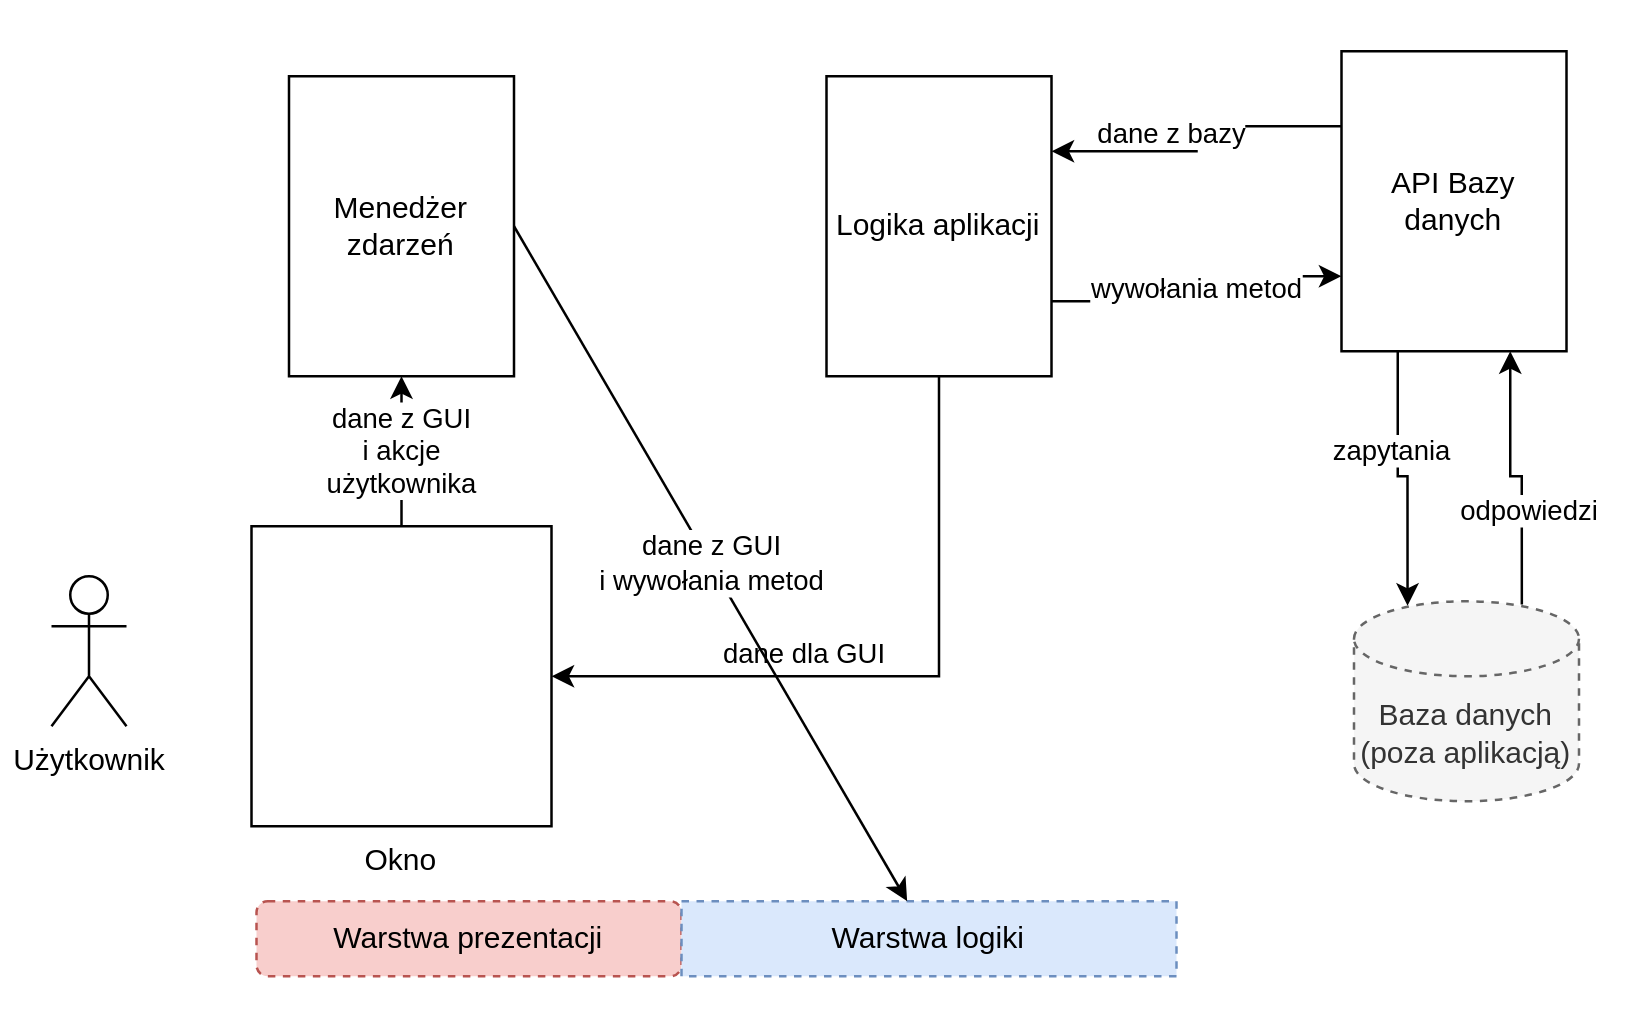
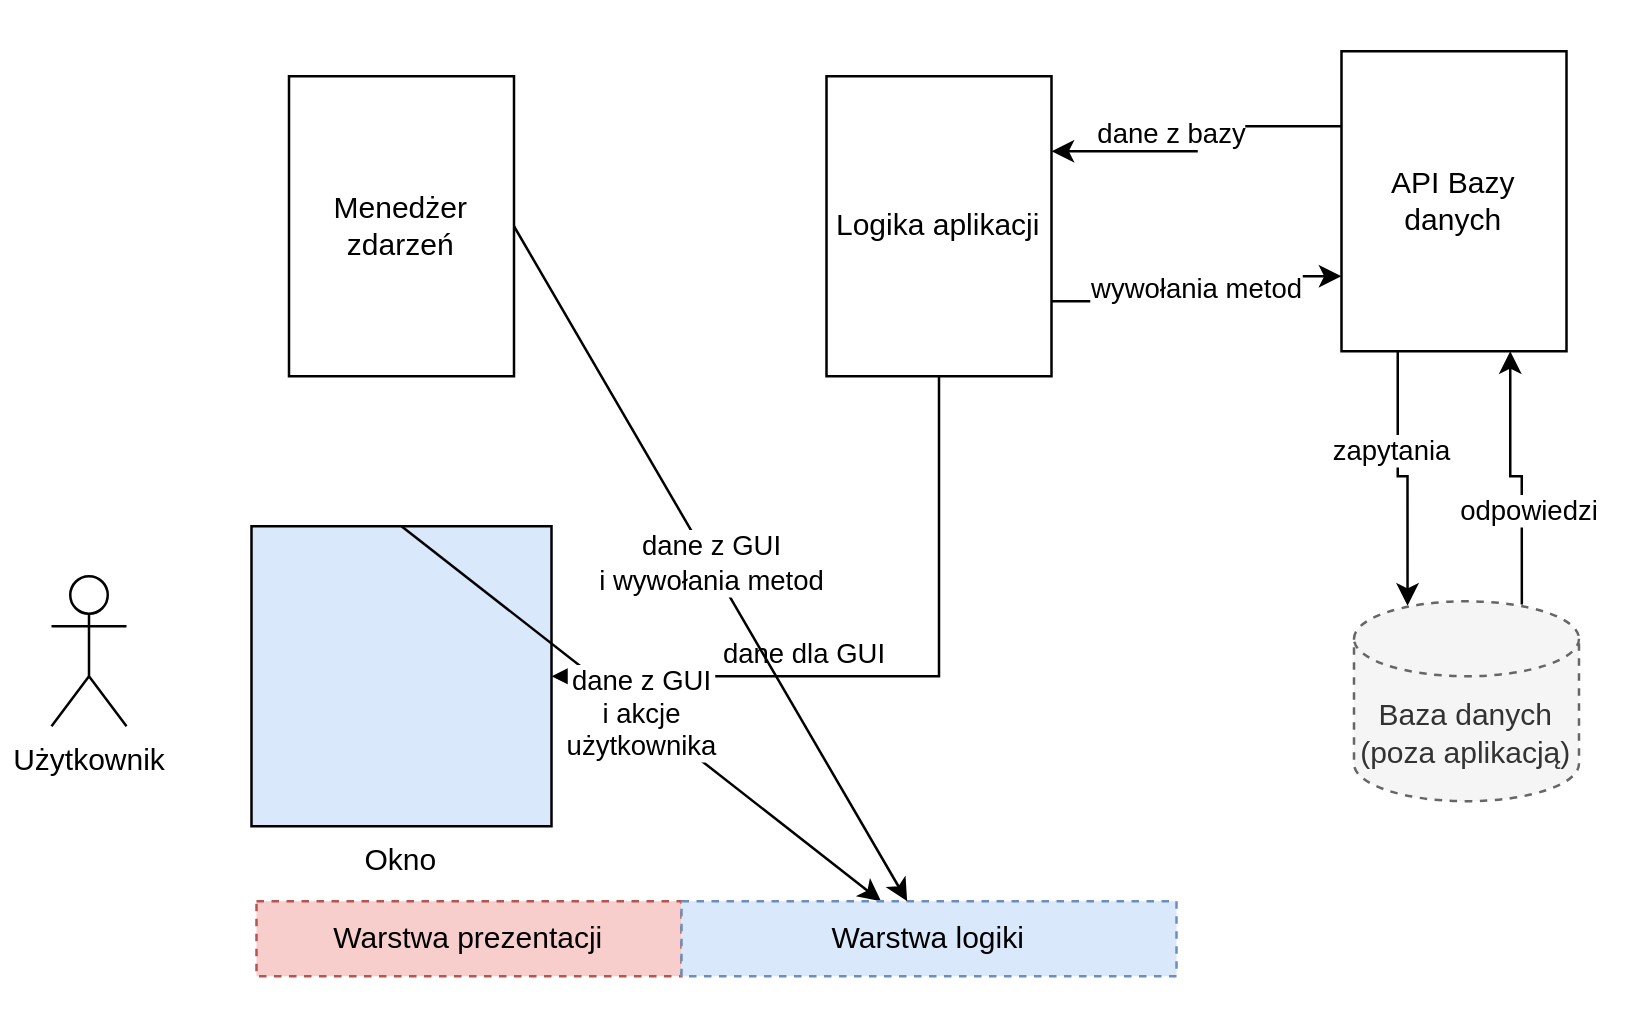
- <mxCell id="7" value="dane z GUI &lt;br&gt;i akcje&lt;br&gt;użytkownika" style="endArrow=classic;html=1;rounded=0;entryX=0.5;entryY=1;entryDx=0;entryDy=0;exitX=0.5;exitY=0;exitDx=0;exitDy=0;" edge="1" parent="1" source="2" target="4"><mxGeometry width="50" height="50" relative="1" as="geometry"><mxPoint x="280" y="250" as="sourcePoint" /><mxPoint x="230" y="250" as="targetPoint" /></mxGeometry></mxCell>
+ <mxCell id="7" value="dane z GUI &lt;br&gt;i akcje&lt;br&gt;użytkownika" style="endArrow=classic;html=1;rounded=0;exitX=0.5;exitY=0;exitDx=0;exitDy=0;" edge="1" parent="1" source="2" target="15"><mxGeometry width="50" height="50" relative="1" as="geometry"><mxPoint x="280" y="250" as="sourcePoint" /><mxPoint x="230" y="250" as="targetPoint" /></mxGeometry></mxCell>
- <mxCell id="2" value="Okno" style="rounded=0;whiteSpace=wrap;html=1;labelPosition=center;verticalLabelPosition=bottom;align=center;verticalAlign=top;" vertex="1" parent="1"><mxGeometry x="100" y="210" width="120" height="120" as="geometry" /></mxCell>
+ <mxCell id="2" value="Okno" style="rounded=0;whiteSpace=wrap;html=1;labelPosition=center;verticalLabelPosition=bottom;align=center;verticalAlign=top;fillColor=#dae8fc;" vertex="1" parent="1"><mxGeometry x="100" y="210" width="120" height="120" as="geometry" /></mxCell>
- <mxCell id="14" value="Warstwa prezentacji" style="whiteSpace=wrap;html=1;fillColor=#f8cecc;strokeColor=#b85450;dashed=1;rounded=1;" vertex="1" parent="1"><mxGeometry x="102" y="360" width="170" height="30" as="geometry" /></mxCell>
+ <mxCell id="14" value="Warstwa prezentacji" style="rounded=0;whiteSpace=wrap;html=1;fillColor=#f8cecc;strokeColor=#b85450;dashed=1;" vertex="1" parent="1"><mxGeometry x="102" y="360" width="170" height="30" as="geometry" /></mxCell>
